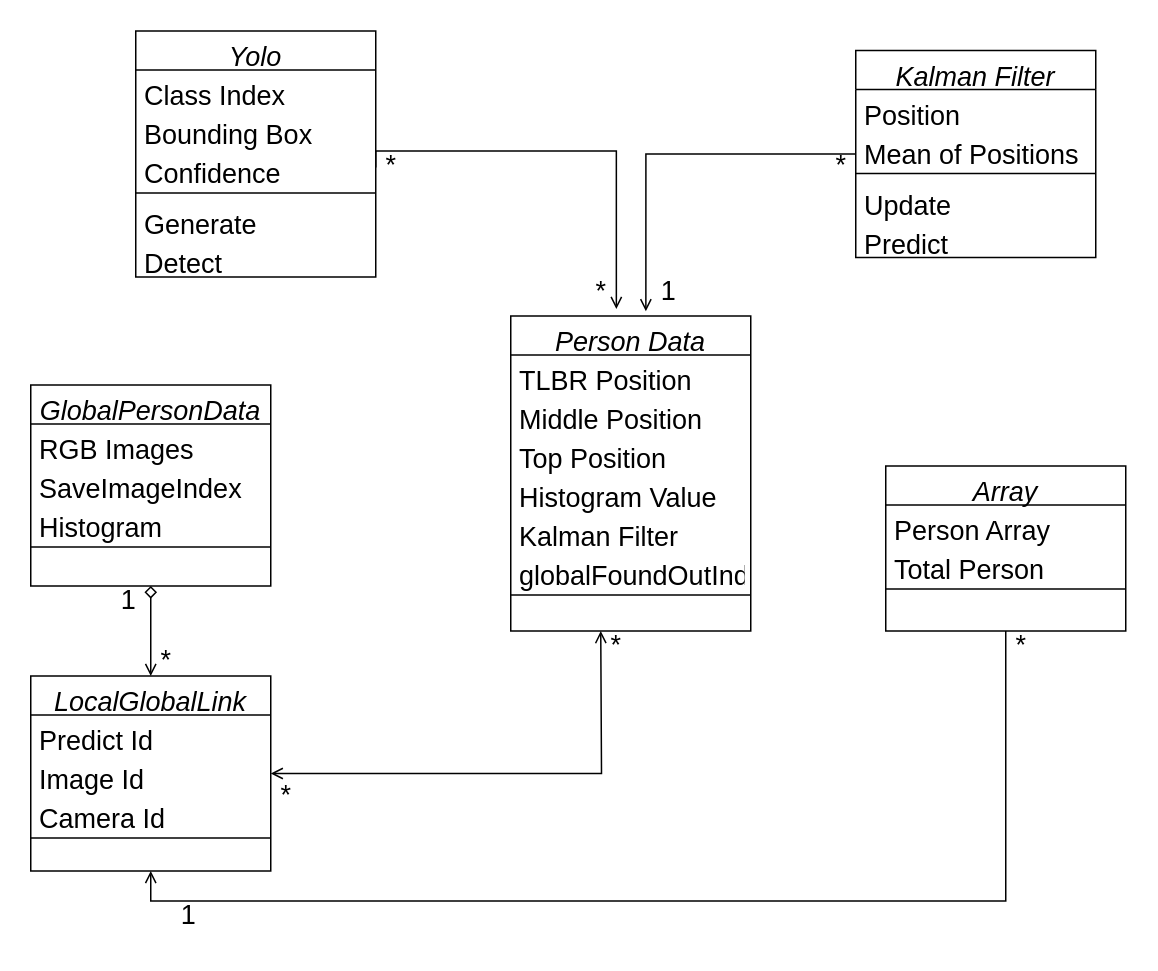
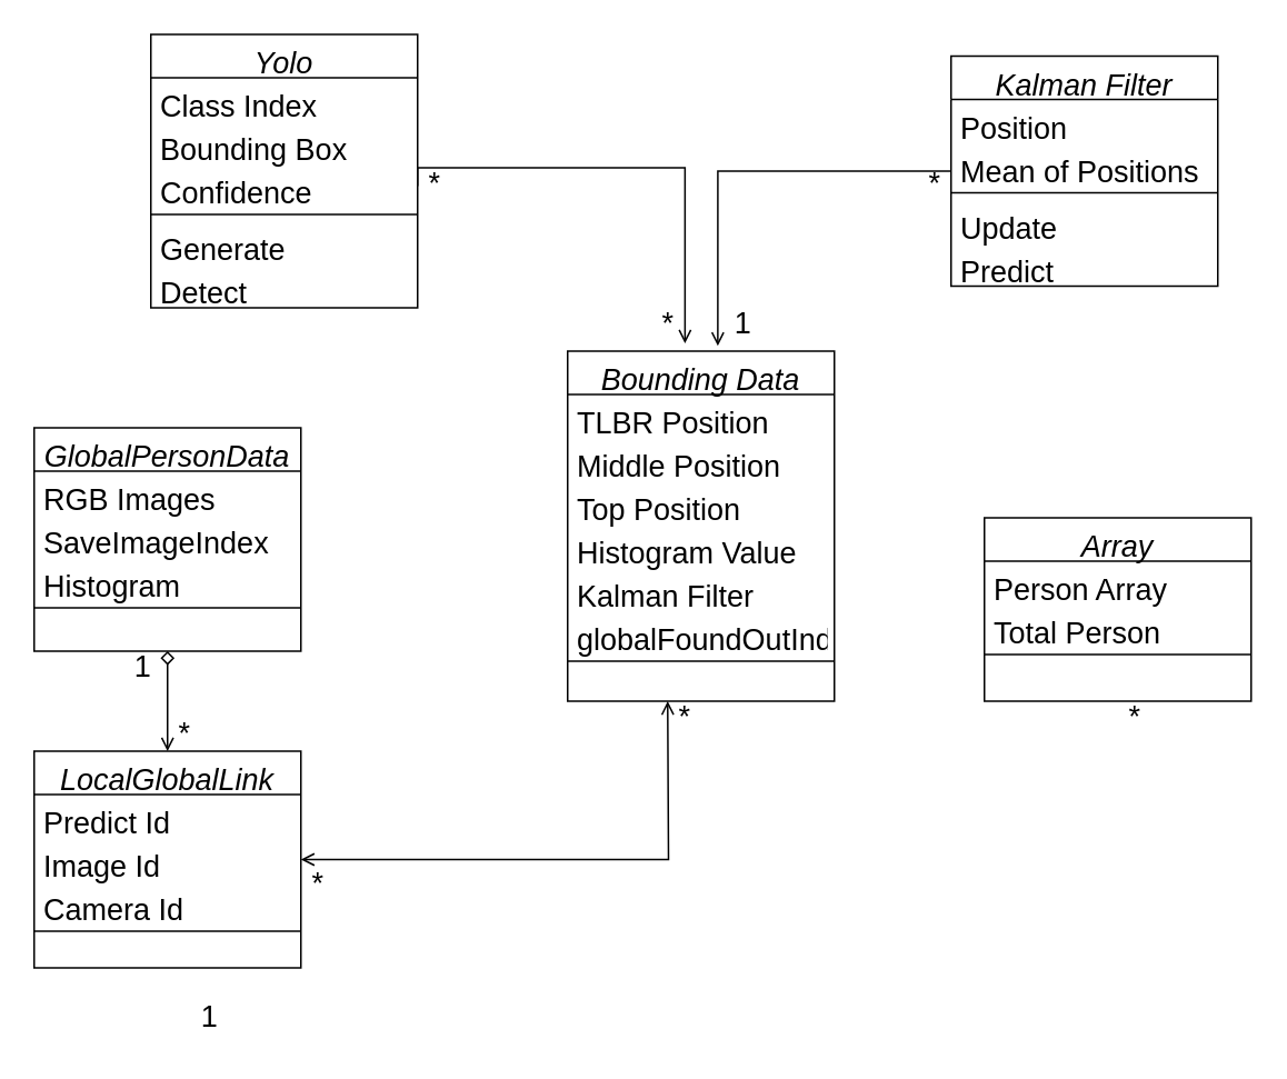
- <mxCell id="9" value="Person Data" style="swimlane;fontStyle=2;align=center;verticalAlign=top;childLayout=stackLayout;horizontal=1;startSize=26;horizontalStack=0;resizeParent=1;resizeLast=0;collapsible=1;marginBottom=0;rounded=0;shadow=0;strokeWidth=1;fontSize=18;" parent="1" vertex="1"><mxGeometry x="340" y="210" width="160" height="210" as="geometry"><mxRectangle x="230" y="140" width="160" height="26" as="alternateBounds" /></mxGeometry></mxCell>
+ <mxCell id="9" value="Bounding Data" style="swimlane;fontStyle=2;align=center;verticalAlign=top;childLayout=stackLayout;horizontal=1;startSize=26;horizontalStack=0;resizeParent=1;resizeLast=0;collapsible=1;marginBottom=0;rounded=0;shadow=0;strokeWidth=1;fontSize=18;" parent="1" vertex="1"><mxGeometry x="340" y="210" width="160" height="210" as="geometry"><mxRectangle x="230" y="140" width="160" height="26" as="alternateBounds" /></mxGeometry></mxCell>
- <mxCell id="17" style="edgeStyle=orthogonalEdgeStyle;rounded=0;orthogonalLoop=1;jettySize=auto;html=1;exitX=0.5;exitY=1;exitDx=0;exitDy=0;entryX=0.5;entryY=1;entryDx=0;entryDy=0;endArrow=open;endFill=0;strokeWidth=1;fontSize=18;" parent="1" source="18" target="24" edge="1"><mxGeometry relative="1" as="geometry" /></mxCell>
